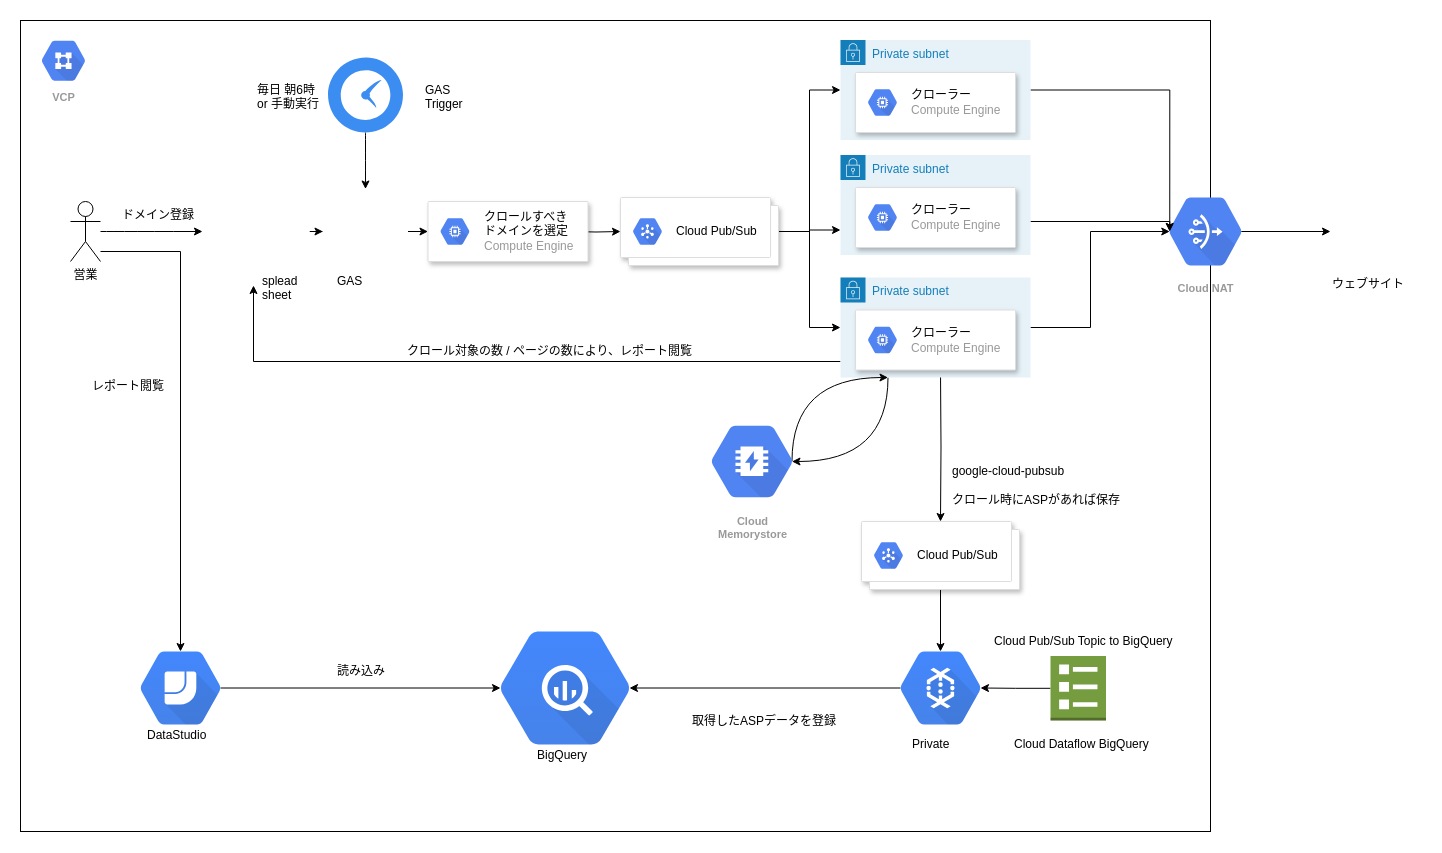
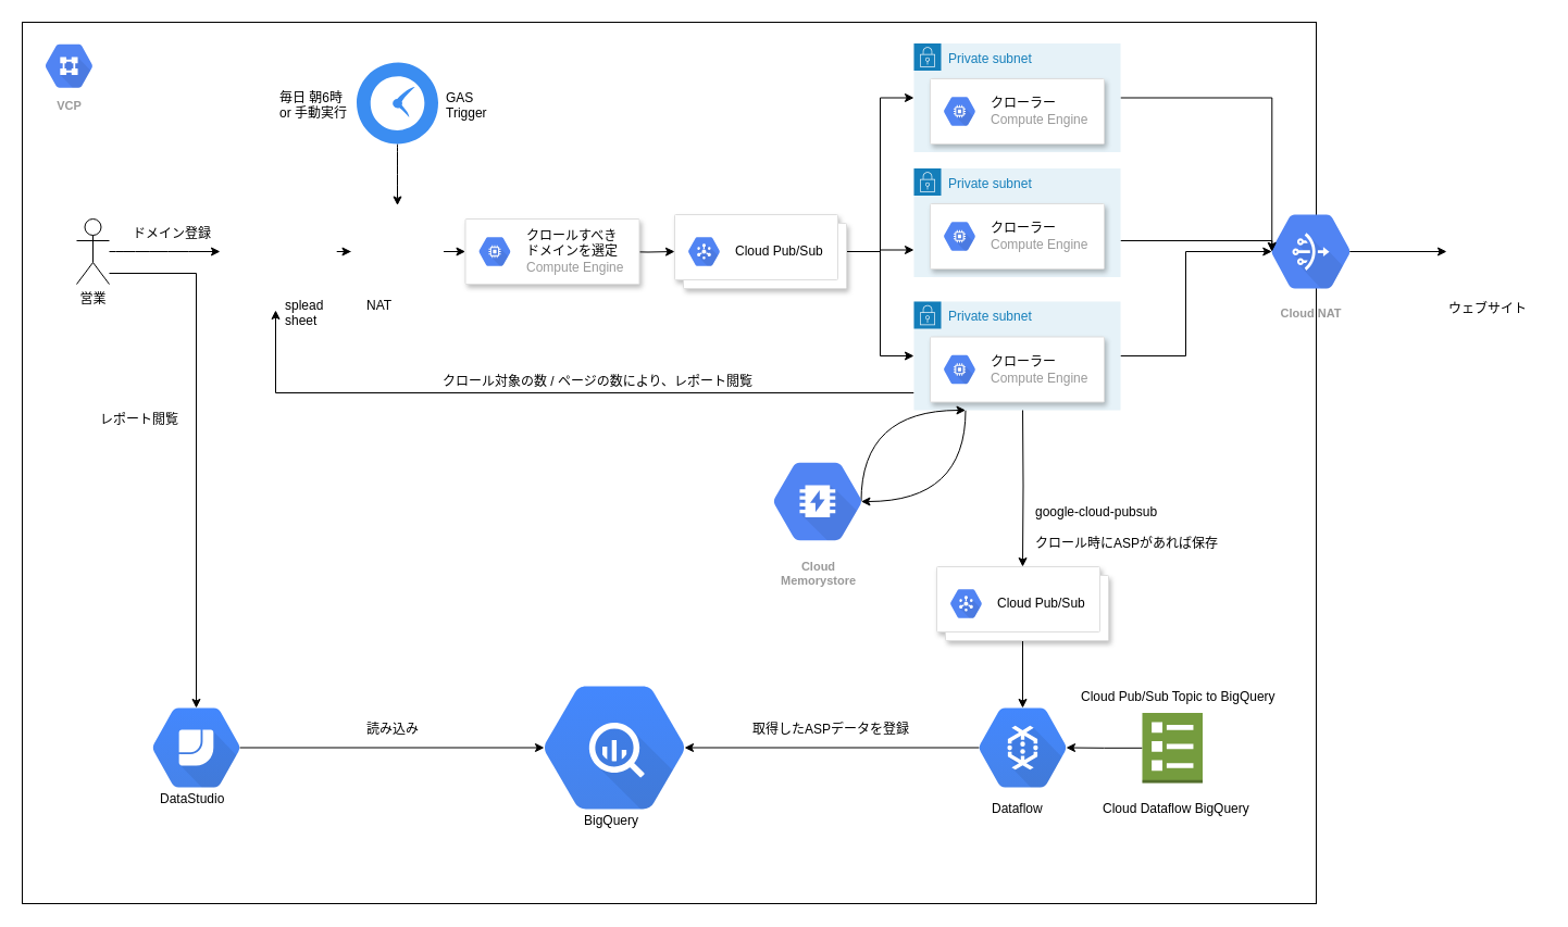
- <mxCell id="14" value="GAS&lt;br&gt;Trigger" style="text;html=1;resizable=0;points=[];autosize=1;align=left;verticalAlign=top;spacingTop=-4;" parent="1" vertex="1"><mxGeometry x="422.5" y="79.5" width="50" height="30" as="geometry" /></mxCell>
+ <mxCell id="14" value="GAS&lt;br&gt;Trigger" style="text;html=1;resizable=0;points=[];autosize=1;align=left;verticalAlign=top;spacingTop=-4;" parent="1" vertex="1"><mxGeometry x="407.5" y="79.5" width="50" height="30" as="geometry" /></mxCell>
- <mxCell id="11" value="GAS" style="text;html=1;resizable=0;points=[];autosize=1;align=left;verticalAlign=top;spacingTop=-4;" parent="1" vertex="1"><mxGeometry x="335" y="271" width="40" height="20" as="geometry" /></mxCell>
+ <mxCell id="11" value="NAT" style="text;html=1;resizable=0;points=[];autosize=1;align=left;verticalAlign=top;spacingTop=-4;" parent="1" vertex="1"><mxGeometry x="335" y="271" width="40" height="20" as="geometry" /></mxCell>
- <mxCell id="38" value="取得したASPデータを登録" style="text;html=1;resizable=0;points=[];autosize=1;align=left;verticalAlign=top;spacingTop=-4;" vertex="1" parent="1"><mxGeometry x="690" y="711" width="160" height="20" as="geometry" /></mxCell>
+ <mxCell id="38" value="取得したASPデータを登録" style="text;html=1;resizable=0;points=[];autosize=1;align=left;verticalAlign=top;spacingTop=-4;" vertex="1" parent="1"><mxGeometry x="690" y="661" width="160" height="20" as="geometry" /></mxCell>
- <mxCell id="46" value="Private" style="text;html=1;resizable=0;points=[];autosize=1;align=left;verticalAlign=top;spacingTop=-4;" vertex="1" parent="1"><mxGeometry x="910" y="734" width="60" height="20" as="geometry" /></mxCell>
+ <mxCell id="46" value="Dataflow" style="text;html=1;resizable=0;points=[];autosize=1;align=left;verticalAlign=top;spacingTop=-4;" vertex="1" parent="1"><mxGeometry x="910" y="734" width="60" height="20" as="geometry" /></mxCell>
